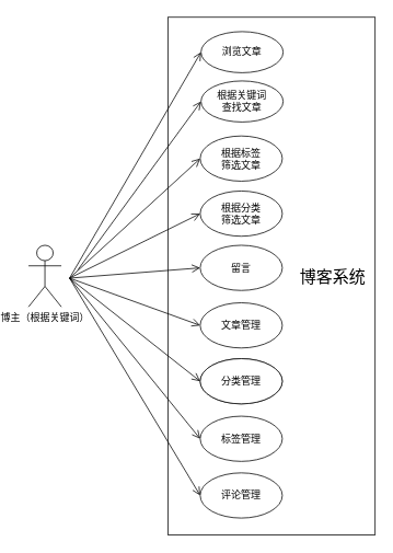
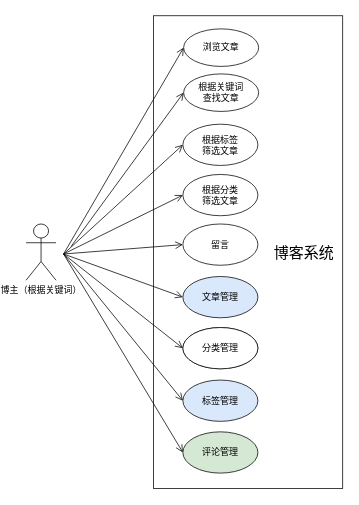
- <mxCell id="21" value="文章管理" style="ellipse;whiteSpace=wrap;html=1;" vertex="1" parent="1"><mxGeometry x="229" y="368" width="100" height="55" as="geometry" /></mxCell>
+ <mxCell id="21" value="文章管理" style="ellipse;whiteSpace=wrap;html=1;fillColor=#dae8fc;" vertex="1" parent="1"><mxGeometry x="229" y="368" width="100" height="55" as="geometry" /></mxCell>
- <mxCell id="27" value="标签管理" style="ellipse;whiteSpace=wrap;html=1;" vertex="1" parent="1"><mxGeometry x="229" y="506" width="100" height="55" as="geometry" /></mxCell>
+ <mxCell id="27" value="标签管理" style="ellipse;whiteSpace=wrap;html=1;fillColor=#dae8fc;" vertex="1" parent="1"><mxGeometry x="229" y="506" width="100" height="55" as="geometry" /></mxCell>
- <mxCell id="29" value="评论管理" style="ellipse;whiteSpace=wrap;html=1;" vertex="1" parent="1"><mxGeometry x="229" y="575" width="100" height="55" as="geometry" /></mxCell>
+ <mxCell id="29" value="评论管理" style="ellipse;whiteSpace=wrap;html=1;fillColor=#d5e8d4;" vertex="1" parent="1"><mxGeometry x="229" y="575" width="100" height="55" as="geometry" /></mxCell>
